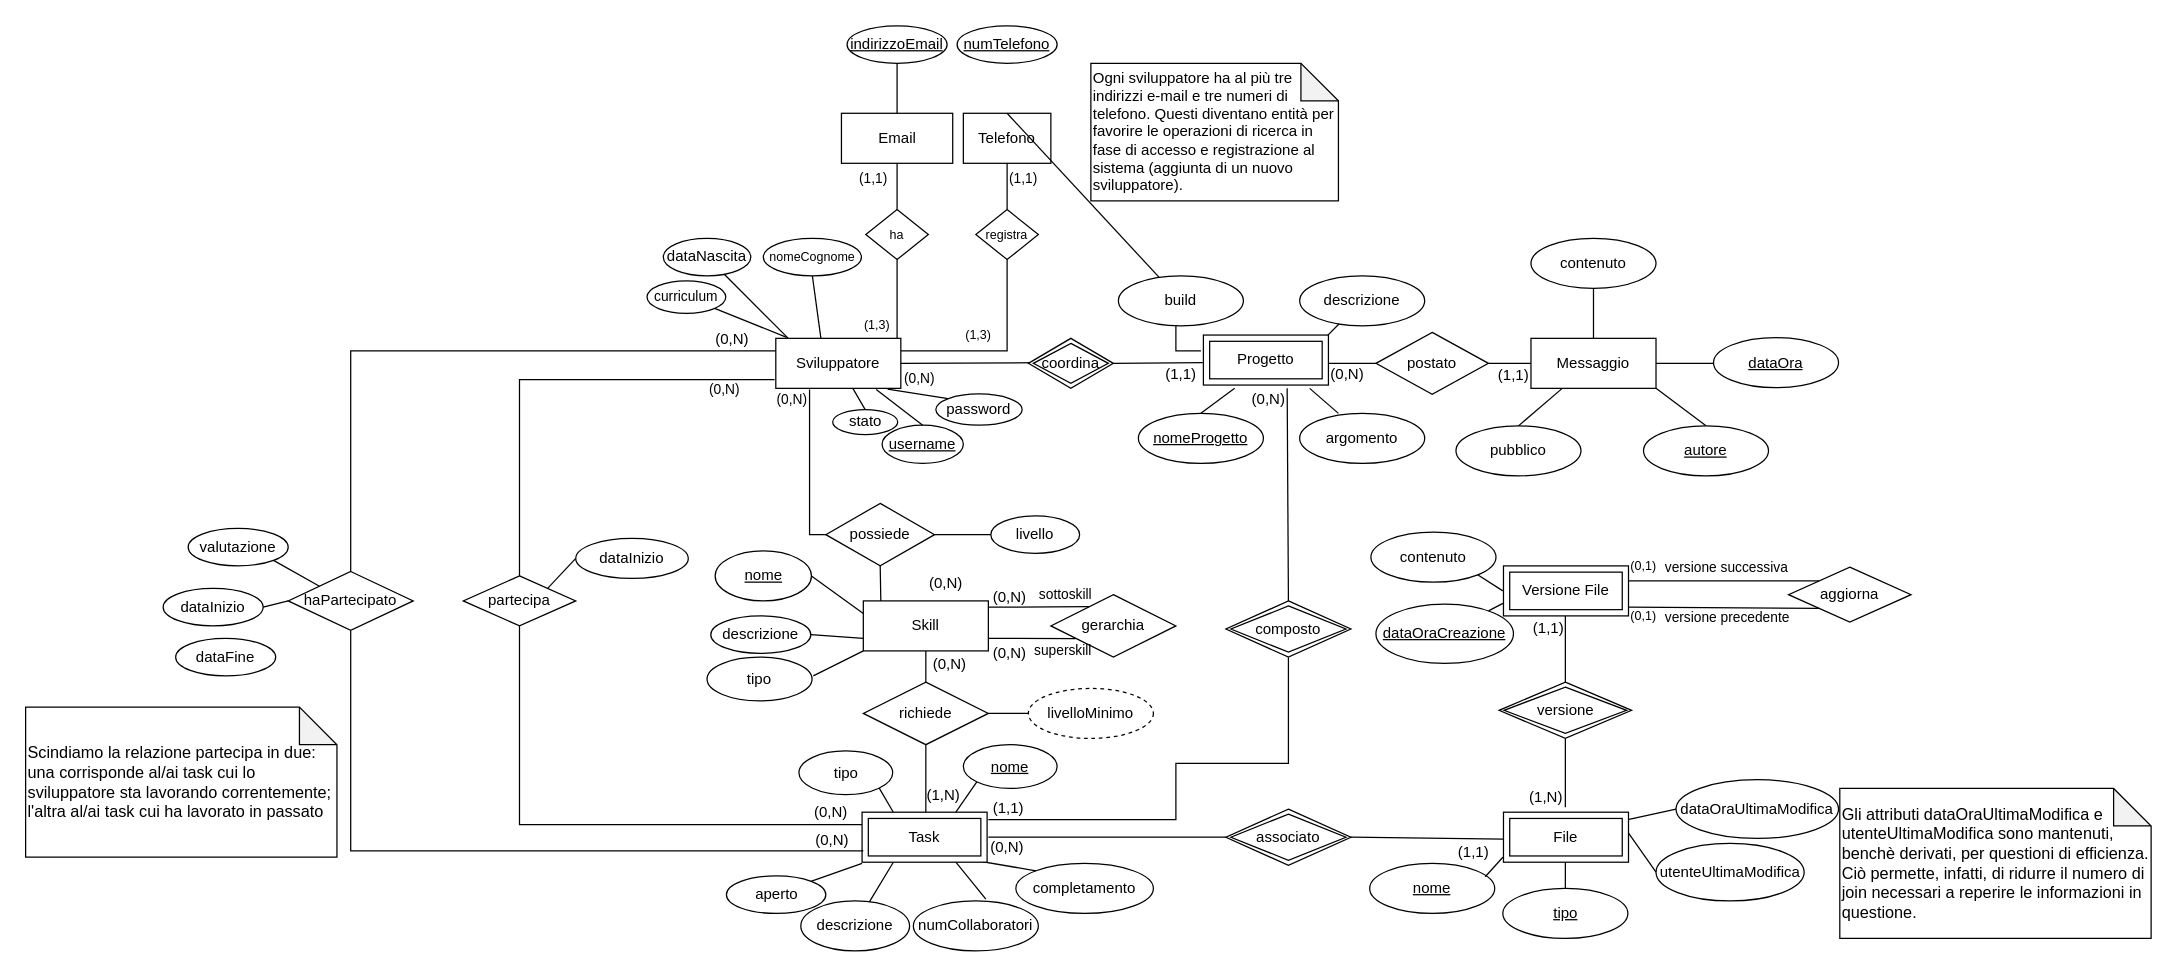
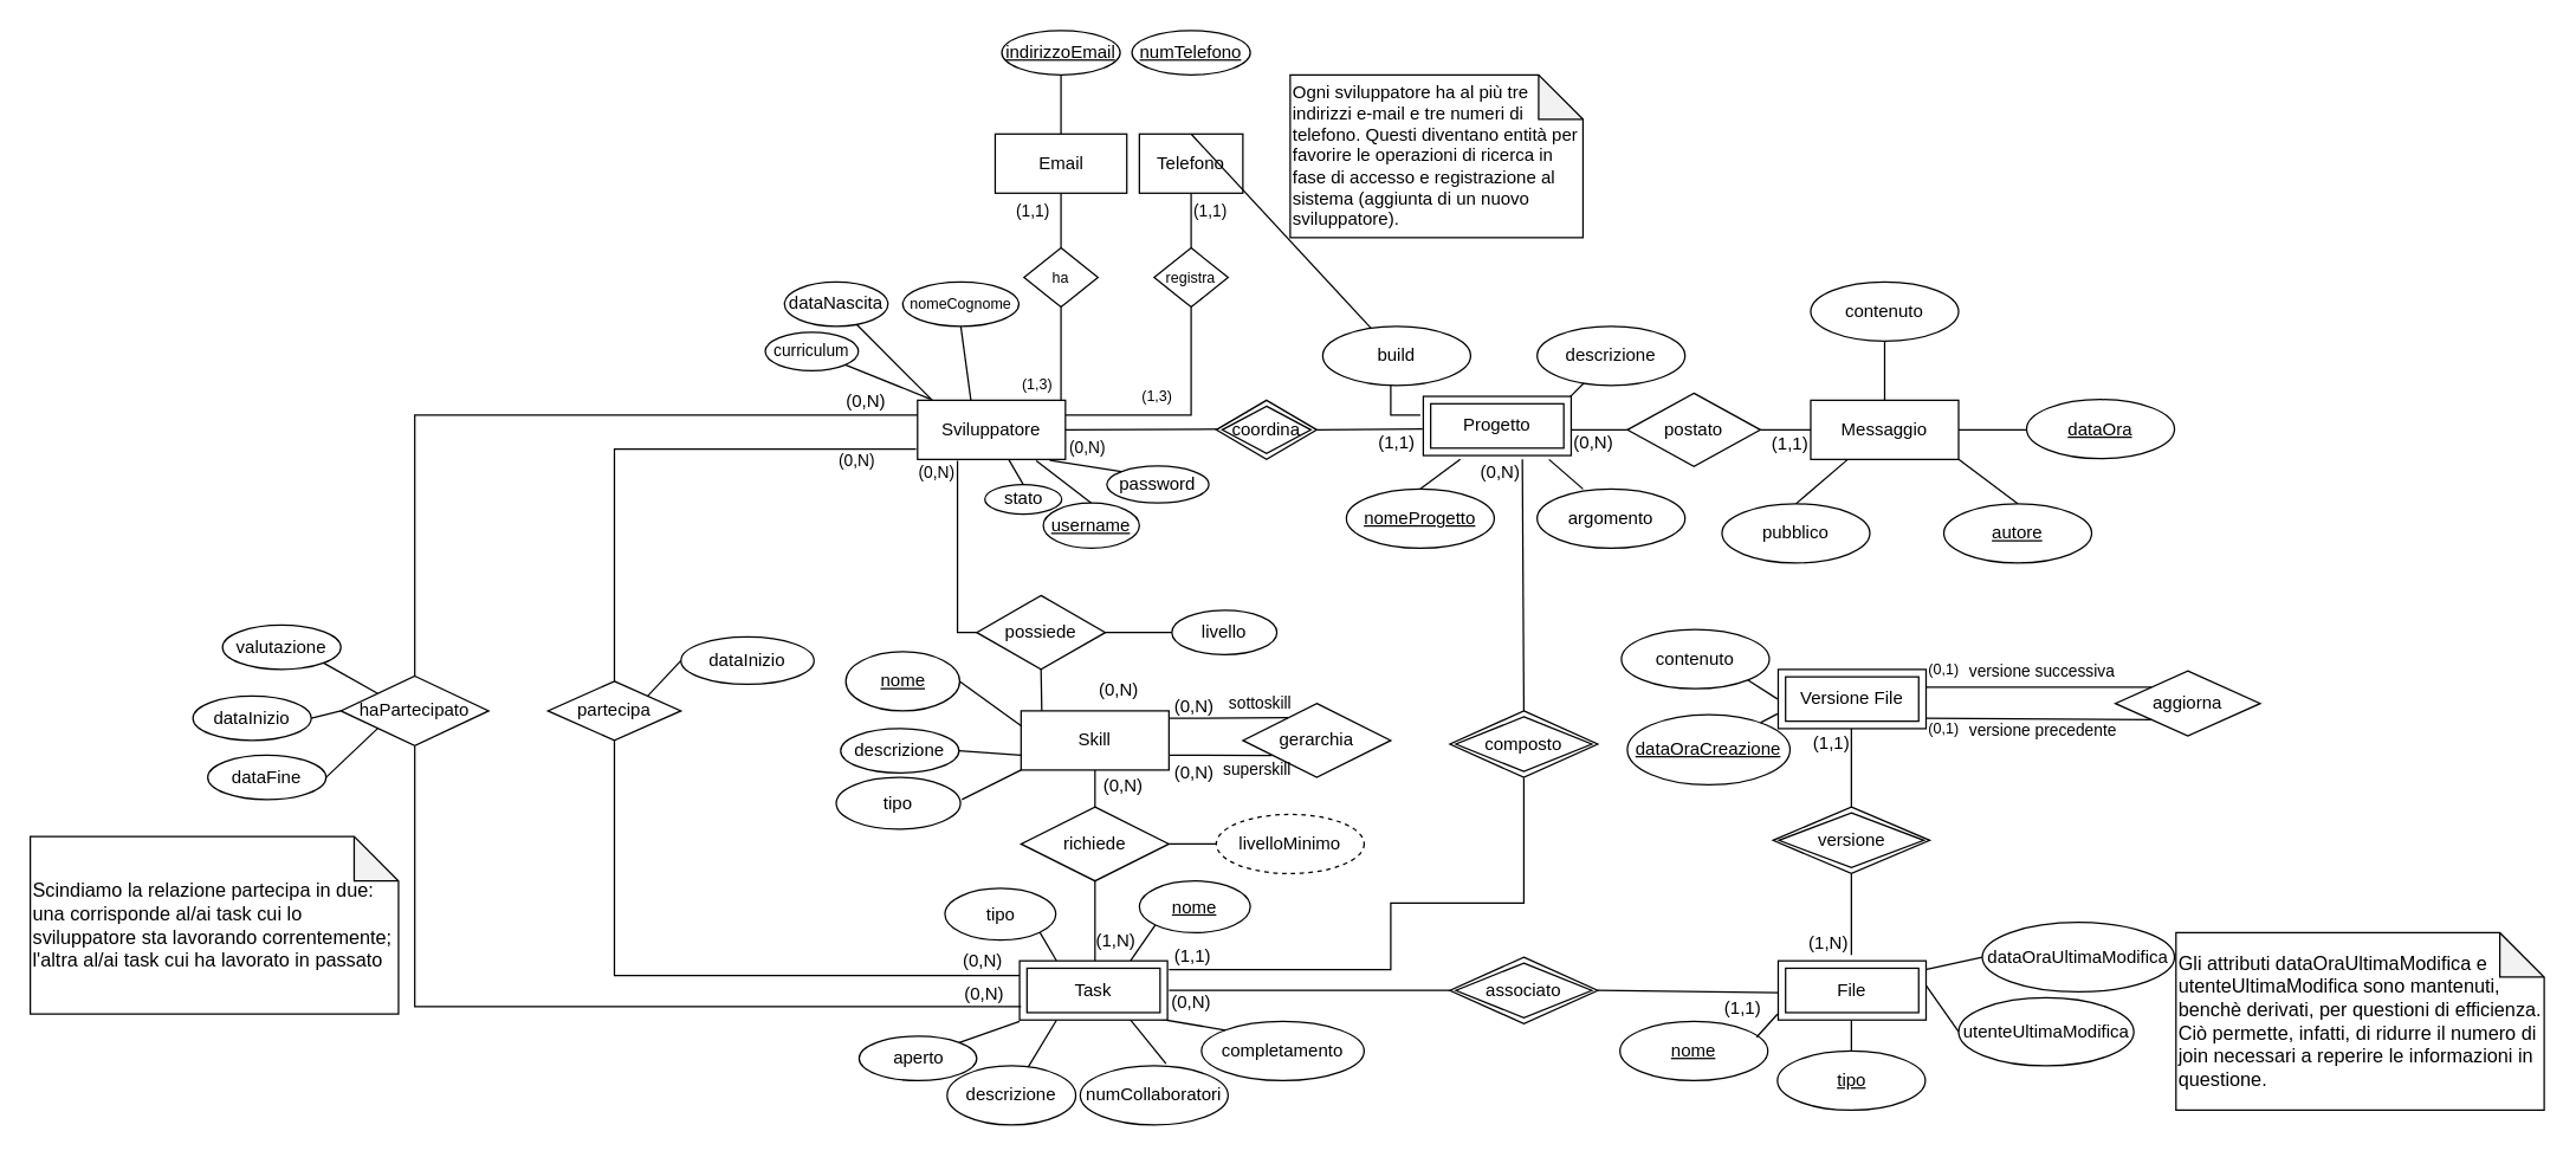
+ <mxCell id="145" value="" style="endArrow=none;html=1;rounded=0;exitX=1;exitY=0.5;exitDx=0;exitDy=0;entryX=0;entryY=1;entryDx=0;entryDy=0;" parent="1" source="143" target="137" edge="1"><mxGeometry relative="1" as="geometry"><mxPoint x="140" y="580" as="sourcePoint" /><mxPoint x="300" y="580" as="targetPoint" /></mxGeometry></mxCell>
